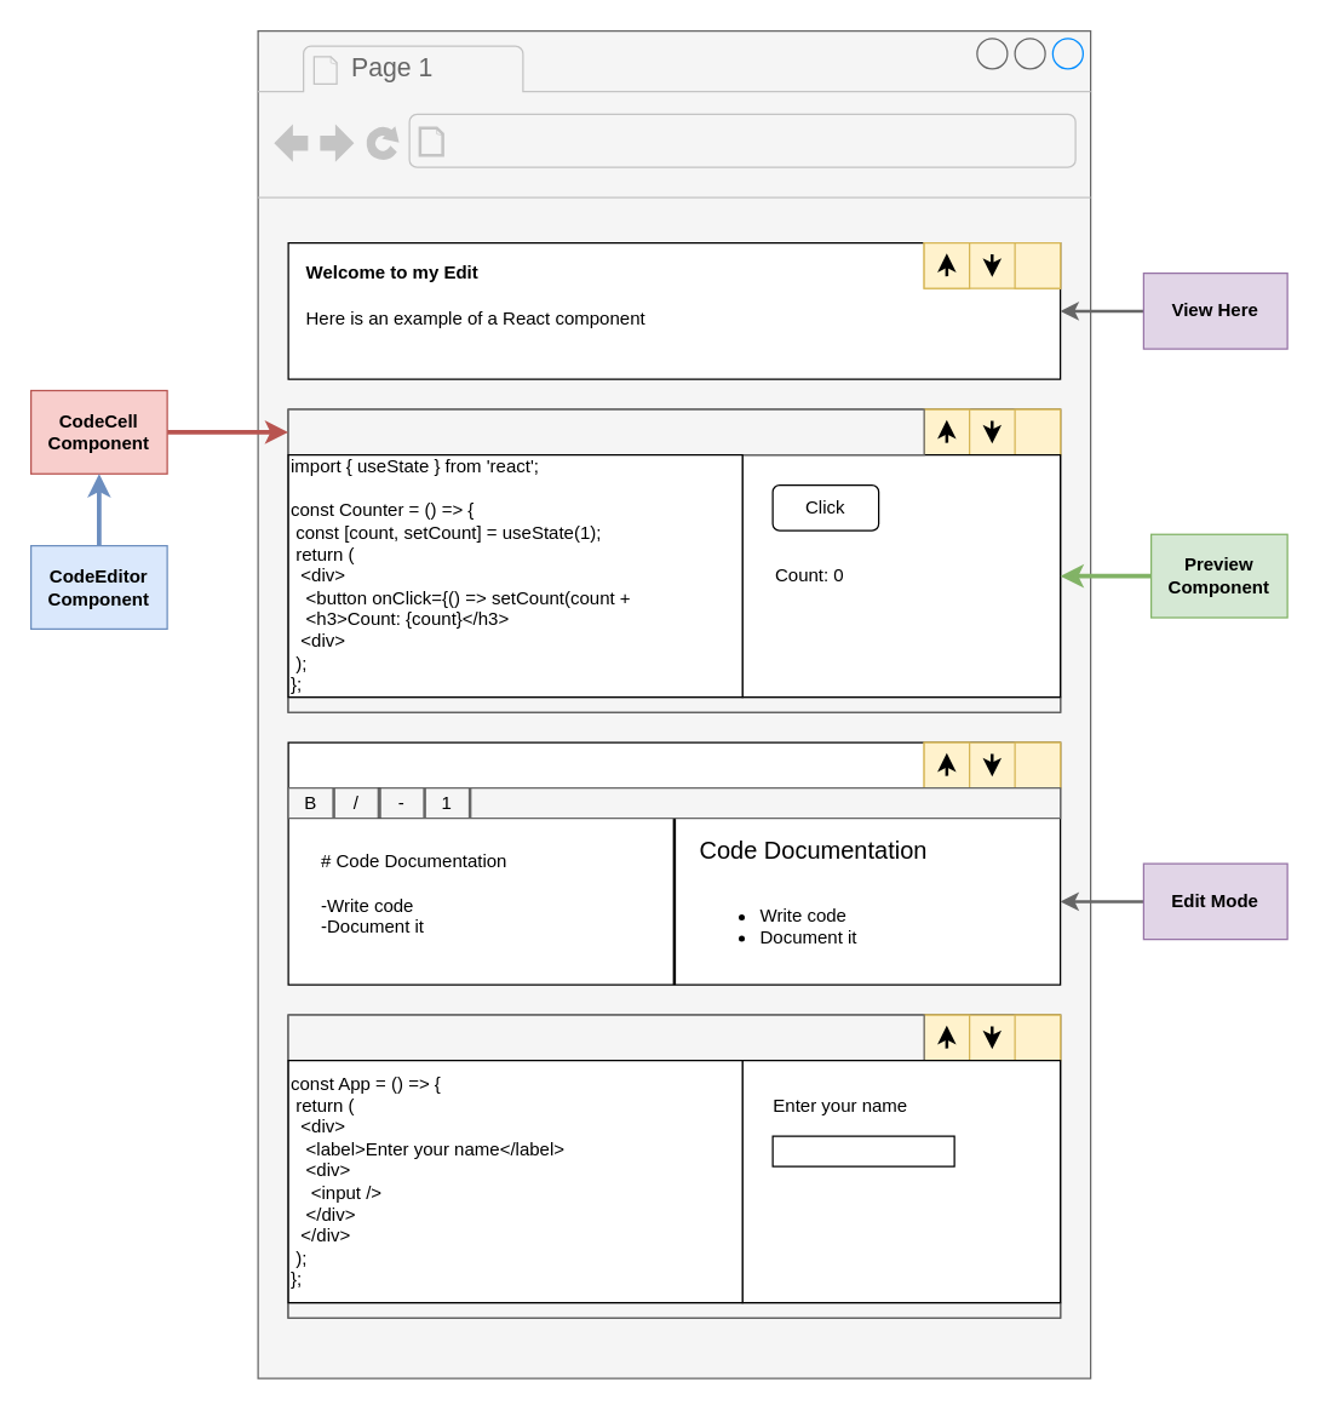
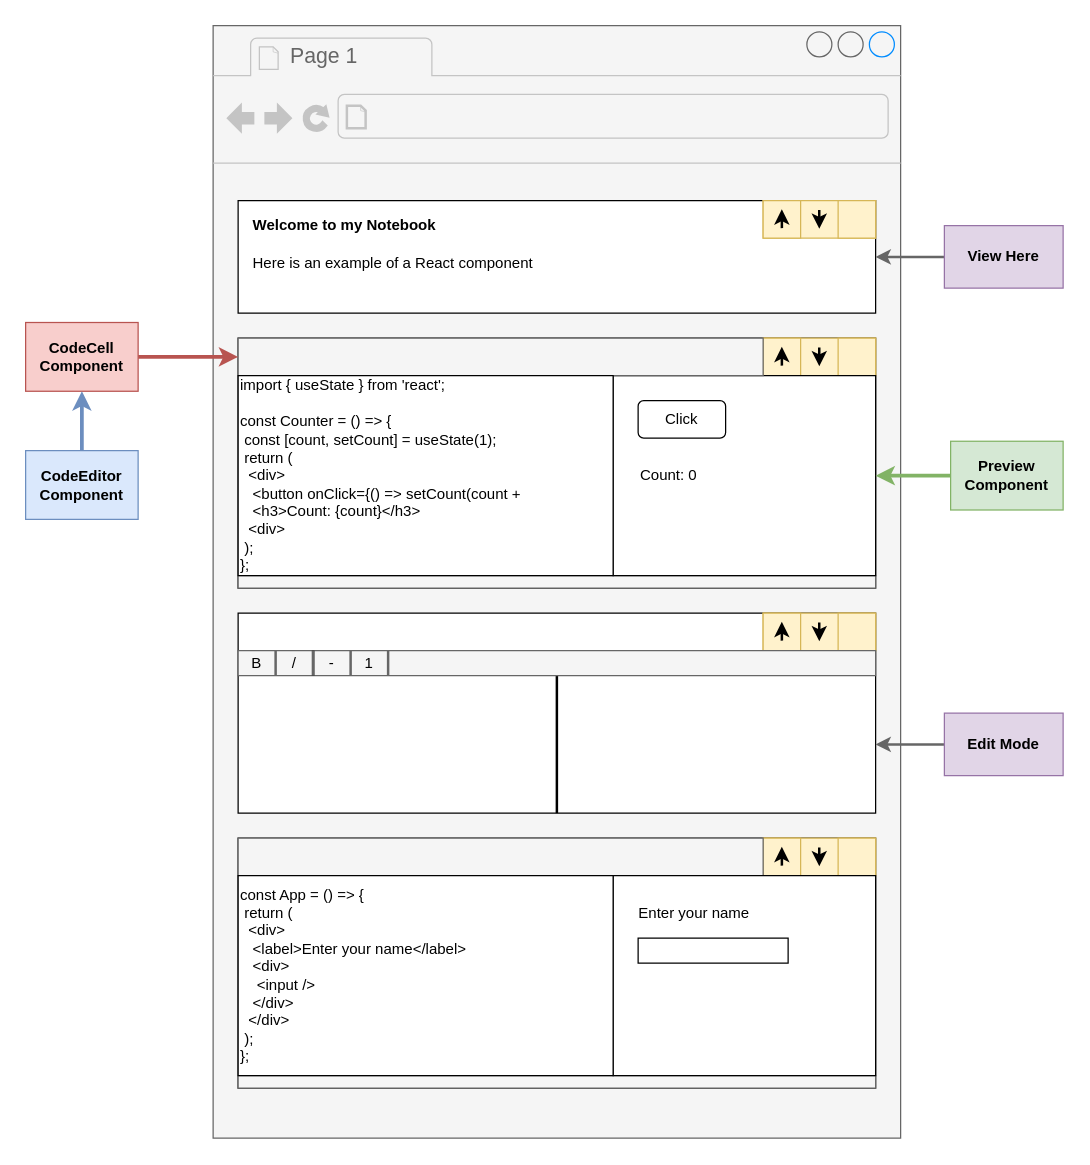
- <mxCell id="30" value="Welcome to my Edit" style="text;html=1;strokeColor=none;fillColor=none;align=left;verticalAlign=middle;whiteSpace=wrap;rounded=0;fontStyle=1" parent="2" vertex="1"><mxGeometry x="30" y="150" width="170" height="20" as="geometry" /></mxCell>
+ <mxCell id="30" value="Welcome to my Notebook" style="text;html=1;strokeColor=none;fillColor=none;align=left;verticalAlign=middle;whiteSpace=wrap;rounded=0;fontStyle=1" parent="2" vertex="1"><mxGeometry x="30" y="150" width="170" height="20" as="geometry" /></mxCell>
- <mxCell id="50" value="# Code Documentation&lt;br&gt;&lt;br&gt;-Write code&lt;br&gt;-Document it" style="text;html=1;strokeColor=none;fillColor=none;align=left;verticalAlign=middle;whiteSpace=wrap;rounded=0;fontStyle=0" vertex="1" parent="2"><mxGeometry x="40" y="540" width="205" height="60" as="geometry" /></mxCell>
- <mxCell id="51" value="&lt;font style=&quot;font-size: 16px&quot;&gt;Code Documentation&lt;/font&gt;&lt;br&gt;&lt;br&gt;&lt;ul&gt;&lt;li&gt;Write code&lt;/li&gt;&lt;li&gt;Document it&lt;/li&gt;&lt;/ul&gt;" style="text;html=1;strokeColor=none;fillColor=none;align=left;verticalAlign=middle;whiteSpace=wrap;rounded=0;fontStyle=0" vertex="1" parent="2"><mxGeometry x="290" y="530" width="205" height="90" as="geometry" /></mxCell>
